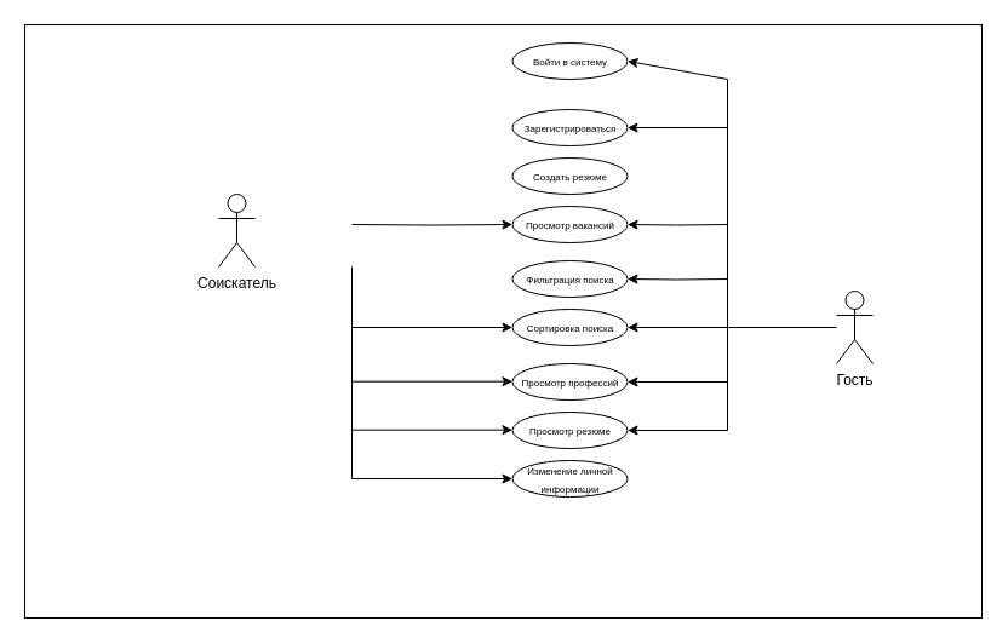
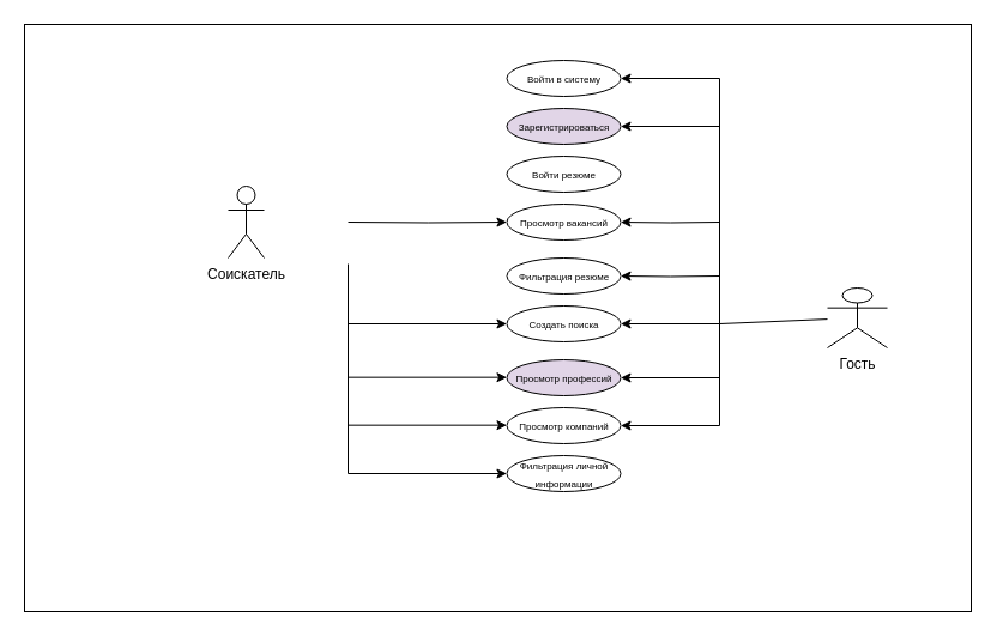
- <mxCell id="5" value="&lt;font style=&quot;font-size: 8px;&quot;&gt;Войти в систему&lt;/font&gt;" style="ellipse;whiteSpace=wrap;html=1;" parent="1" vertex="1"><mxGeometry x="422.5" y="35" width="95" height="30" as="geometry" /></mxCell>
+ <mxCell id="5" value="&lt;font style=&quot;font-size: 8px;&quot;&gt;Войти в систему&lt;/font&gt;" style="ellipse;whiteSpace=wrap;html=1;" parent="1" vertex="1"><mxGeometry x="422.5" y="50" width="95" height="30" as="geometry" /></mxCell>
- <mxCell id="6" value="&lt;font style=&quot;font-size: 8px;&quot;&gt;Зарегистрироваться&lt;/font&gt;" style="ellipse;whiteSpace=wrap;html=1;" parent="1" vertex="1"><mxGeometry x="422.5" y="90" width="95" height="30" as="geometry" /></mxCell>
+ <mxCell id="6" value="&lt;font style=&quot;font-size: 8px;&quot;&gt;Зарегистрироваться&lt;/font&gt;" style="ellipse;whiteSpace=wrap;html=1;fillColor=#e1d5e7;" parent="1" vertex="1"><mxGeometry x="422.5" y="90" width="95" height="30" as="geometry" /></mxCell>
- <mxCell id="16" value="&lt;span style=&quot;font-size: 8px;&quot;&gt;Создать резюме&lt;/span&gt;" style="ellipse;whiteSpace=wrap;html=1;" parent="1" vertex="1"><mxGeometry x="422.5" y="130" width="95" height="30" as="geometry" /></mxCell>
+ <mxCell id="16" value="&lt;span style=&quot;font-size: 8px;&quot;&gt;Войти резюме&lt;/span&gt;" style="ellipse;whiteSpace=wrap;html=1;" parent="1" vertex="1"><mxGeometry x="422.5" y="130" width="95" height="30" as="geometry" /></mxCell>
- <mxCell id="4" value="Соискатель" style="shape=umlActor;verticalLabelPosition=bottom;verticalAlign=top;html=1;outlineConnect=0;" parent="1" vertex="1"><mxGeometry x="180" y="160" width="30" height="60" as="geometry" /></mxCell>
+ <mxCell id="4" value="Соискатель" style="shape=umlActor;verticalLabelPosition=bottom;verticalAlign=top;html=1;outlineConnect=0;" parent="1" vertex="1"><mxGeometry x="190" y="155" width="30" height="60" as="geometry" /></mxCell>
- <mxCell id="11" value="&lt;font style=&quot;font-size: 8px;&quot;&gt;Фильтрация поиска&lt;/font&gt;" style="ellipse;whiteSpace=wrap;html=1;" parent="1" vertex="1"><mxGeometry x="422.5" y="215" width="95" height="30" as="geometry" /></mxCell>
+ <mxCell id="11" value="&lt;font style=&quot;font-size: 8px;&quot;&gt;Фильтрация резюме&lt;/font&gt;" style="ellipse;whiteSpace=wrap;html=1;" parent="1" vertex="1"><mxGeometry x="422.5" y="215" width="95" height="30" as="geometry" /></mxCell>
- <mxCell id="12" value="&lt;span style=&quot;font-size: 8px;&quot;&gt;Сортировка поиска&lt;/span&gt;" style="ellipse;whiteSpace=wrap;html=1;" parent="1" vertex="1"><mxGeometry x="422.5" y="255" width="95" height="30" as="geometry" /></mxCell>
+ <mxCell id="12" value="&lt;span style=&quot;font-size: 8px;&quot;&gt;Создать поиска&lt;/span&gt;" style="ellipse;whiteSpace=wrap;html=1;" parent="1" vertex="1"><mxGeometry x="422.5" y="255" width="95" height="30" as="geometry" /></mxCell>
- <mxCell id="3" value="Гость" style="shape=umlActor;verticalLabelPosition=bottom;verticalAlign=top;html=1;outlineConnect=0;" parent="1" vertex="1"><mxGeometry x="690" y="240" width="30" height="60" as="geometry" /></mxCell>
+ <mxCell id="3" value="Гость" style="shape=umlActor;verticalLabelPosition=bottom;verticalAlign=top;html=1;outlineConnect=0;" parent="1" vertex="1"><mxGeometry x="690" y="240" width="50" height="50" as="geometry" /></mxCell>
- <mxCell id="17" value="&lt;font style=&quot;font-size: 8px;&quot;&gt;Просмотр профессий&lt;/font&gt;" style="ellipse;whiteSpace=wrap;html=1;" vertex="1" parent="1"><mxGeometry x="422.5" y="300" width="95" height="30" as="geometry" /></mxCell>
+ <mxCell id="17" value="&lt;font style=&quot;font-size: 8px;&quot;&gt;Просмотр профессий&lt;/font&gt;" style="ellipse;whiteSpace=wrap;html=1;fillColor=#e1d5e7;" vertex="1" parent="1"><mxGeometry x="422.5" y="300" width="95" height="30" as="geometry" /></mxCell>
- <mxCell id="18" value="&lt;font style=&quot;font-size: 8px;&quot;&gt;Просмотр резюме&lt;/font&gt;" style="ellipse;whiteSpace=wrap;html=1;" vertex="1" parent="1"><mxGeometry x="422.5" y="340" width="95" height="30" as="geometry" /></mxCell>
+ <mxCell id="18" value="&lt;font style=&quot;font-size: 8px;&quot;&gt;Просмотр компаний&lt;/font&gt;" style="ellipse;whiteSpace=wrap;html=1;" vertex="1" parent="1"><mxGeometry x="422.5" y="340" width="95" height="30" as="geometry" /></mxCell>
- <mxCell id="13" value="&lt;font style=&quot;font-size: 8px;&quot;&gt;Изменение личной информации&lt;/font&gt;" style="ellipse;whiteSpace=wrap;html=1;" parent="1" vertex="1"><mxGeometry x="422.5" y="380" width="95" height="30" as="geometry" /></mxCell>
+ <mxCell id="13" value="&lt;font style=&quot;font-size: 8px;&quot;&gt;Фильтрация личной информации&lt;/font&gt;" style="ellipse;whiteSpace=wrap;html=1;" parent="1" vertex="1"><mxGeometry x="422.5" y="380" width="95" height="30" as="geometry" /></mxCell>
